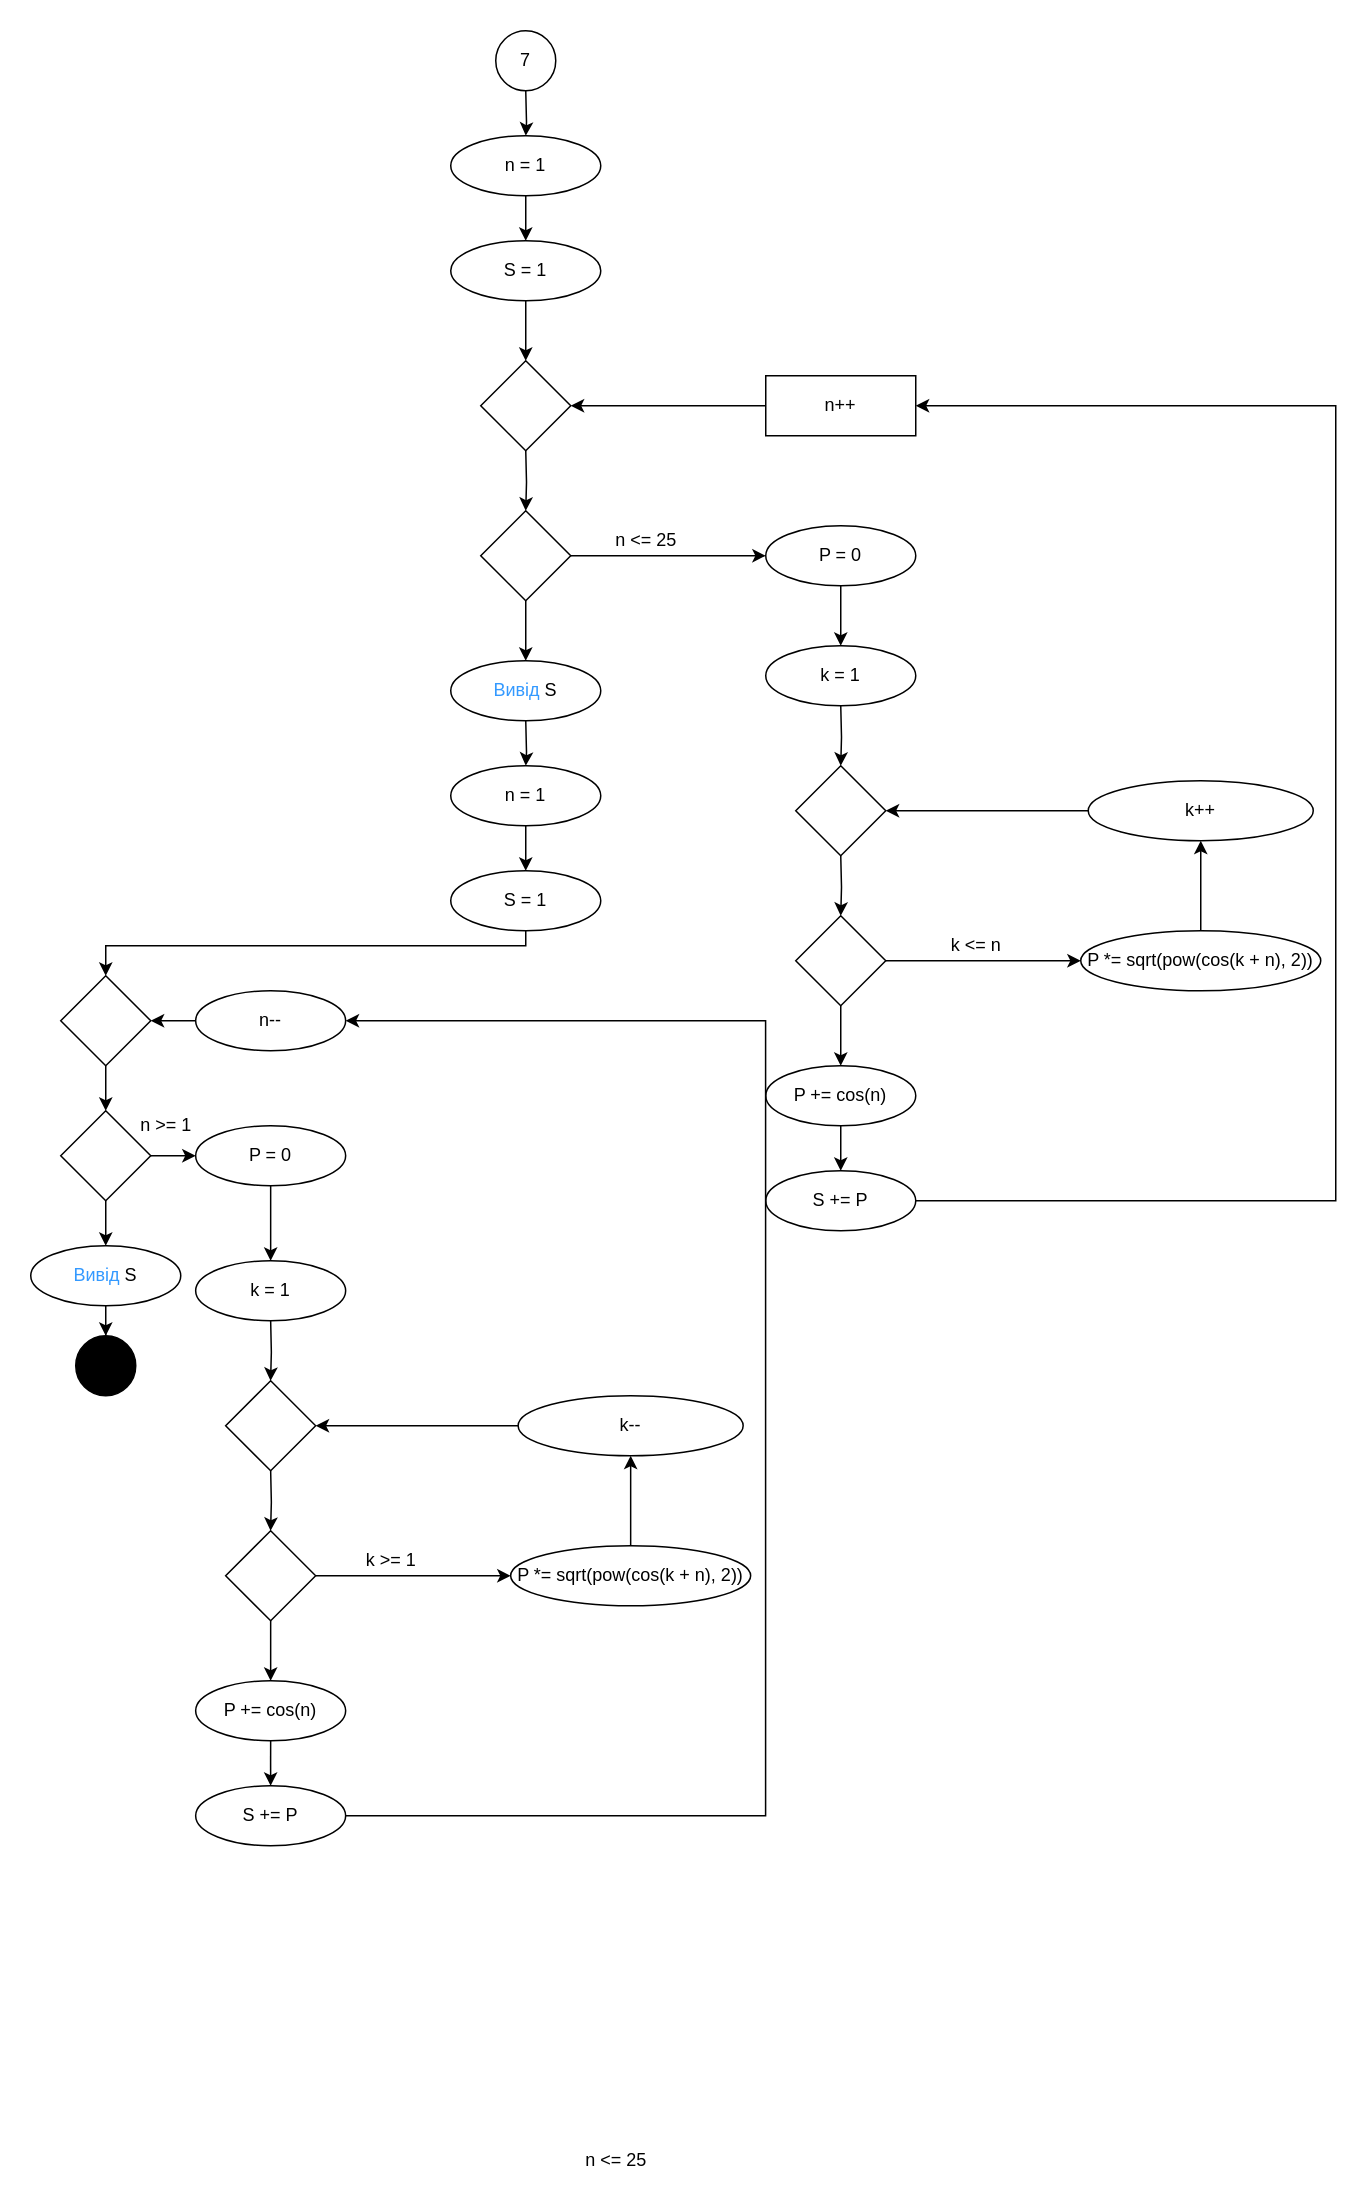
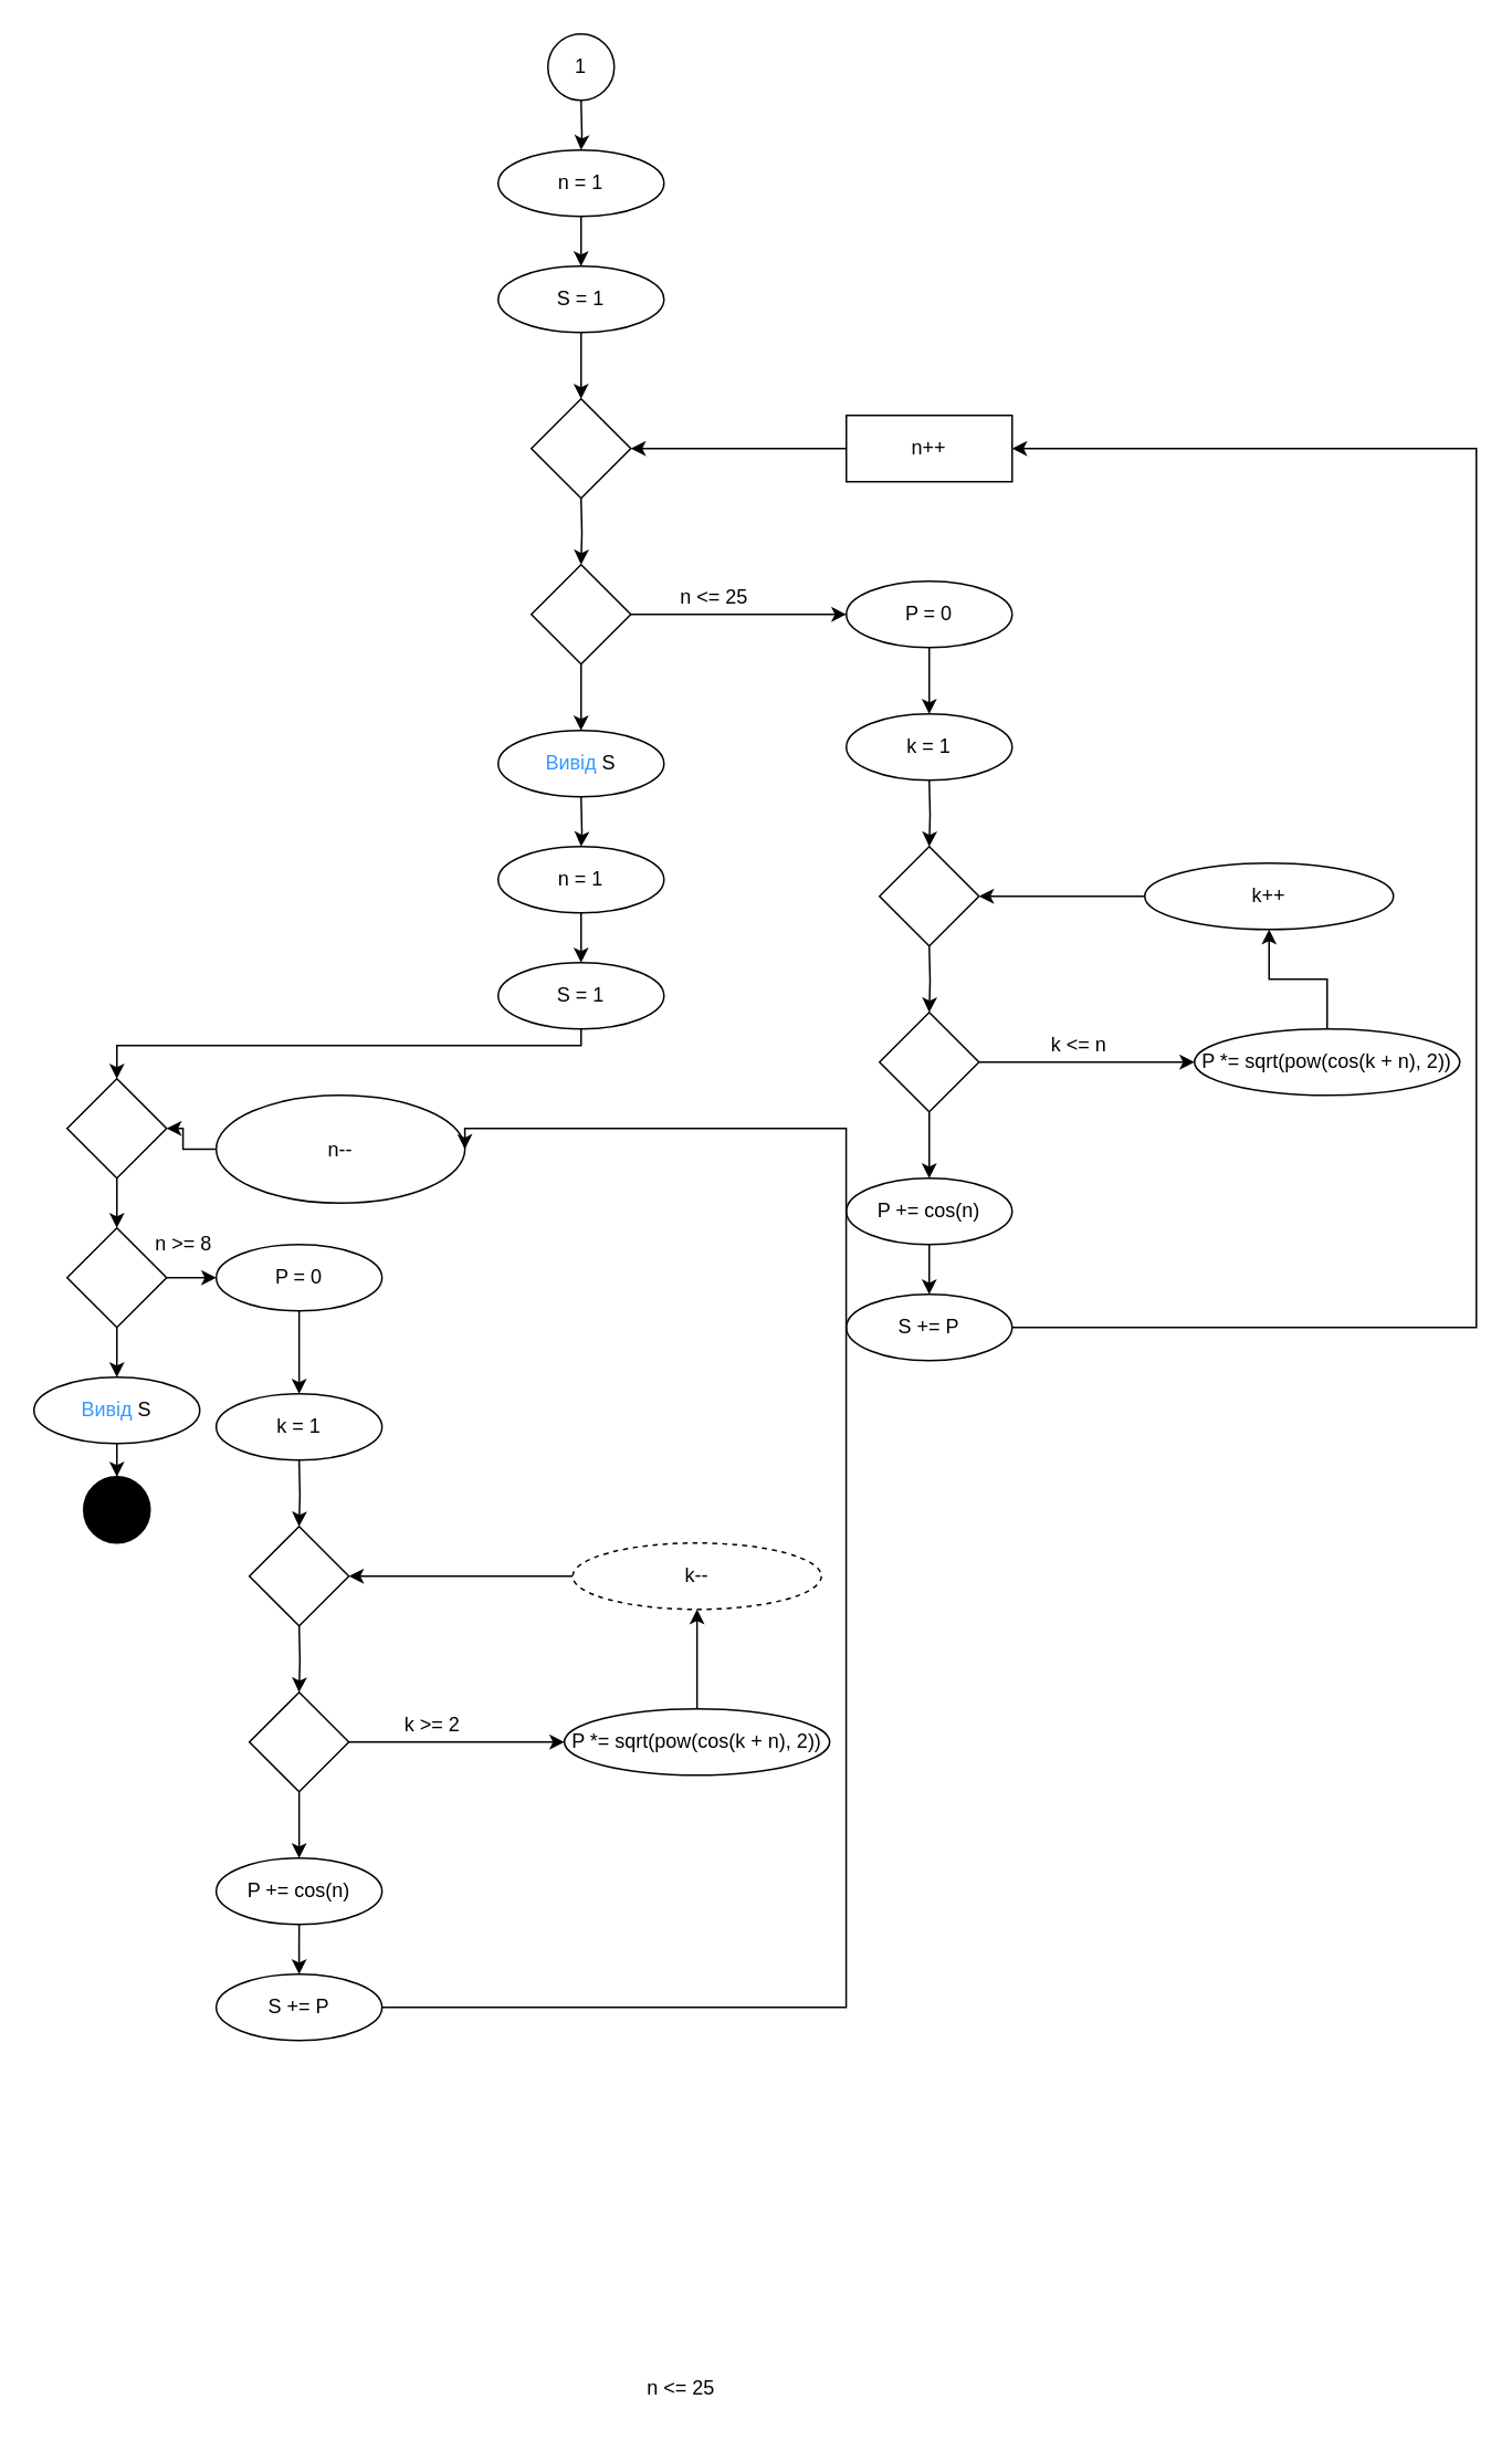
- <mxCell id="40" value="7" style="ellipse;whiteSpace=wrap;html=1;aspect=fixed;fontColor=#000000;fillColor=#FFFFFF;" vertex="1" parent="1"><mxGeometry x="330" y="20" width="40" height="40" as="geometry" /></mxCell>
+ <mxCell id="40" value="1" style="ellipse;whiteSpace=wrap;html=1;aspect=fixed;fontColor=#000000;fillColor=#FFFFFF;" vertex="1" parent="1"><mxGeometry x="330" y="20" width="40" height="40" as="geometry" /></mxCell>
- <mxCell id="28" value="k++" style="ellipse;whiteSpace=wrap;html=1;fillColor=#FFFFFF;" vertex="1" parent="1"><mxGeometry x="725" y="520" width="150" height="40" as="geometry" /></mxCell>
+ <mxCell id="28" value="k++" style="ellipse;whiteSpace=wrap;html=1;fillColor=#FFFFFF;" vertex="1" parent="1"><mxGeometry x="690" y="520" width="150" height="40" as="geometry" /></mxCell>
- <mxCell id="51" value="n--" style="ellipse;whiteSpace=wrap;html=1;fillColor=#FFFFFF;" vertex="1" parent="1"><mxGeometry x="129.94" y="660" width="100" height="40" as="geometry" /></mxCell>
+ <mxCell id="51" value="n--" style="ellipse;whiteSpace=wrap;html=1;fillColor=#FFFFFF;" vertex="1" parent="1"><mxGeometry x="129.94" y="660" width="150" height="65" as="geometry" /></mxCell>
- <mxCell id="68" value="n &amp;gt;= 1" style="text;html=1;align=center;verticalAlign=middle;resizable=0;points=[];autosize=1;strokeColor=none;fillColor=none;fontColor=#000000;" vertex="1" parent="1"><mxGeometry x="85" y="740" width="50" height="20" as="geometry" /></mxCell>
+ <mxCell id="68" value="n &amp;gt;= 8" style="text;html=1;align=center;verticalAlign=middle;resizable=0;points=[];autosize=1;strokeColor=none;fillColor=none;fontColor=#000000;" vertex="1" parent="1"><mxGeometry x="85" y="740" width="50" height="20" as="geometry" /></mxCell>
- <mxCell id="63" value="k--" style="ellipse;whiteSpace=wrap;html=1;fillColor=#FFFFFF;" vertex="1" parent="1"><mxGeometry x="344.94" y="930" width="150" height="40" as="geometry" /></mxCell>
+ <mxCell id="63" value="k--" style="ellipse;whiteSpace=wrap;html=1;fillColor=#FFFFFF;dashed=1;" vertex="1" parent="1"><mxGeometry x="344.94" y="930" width="150" height="40" as="geometry" /></mxCell>
- <mxCell id="60" value="k &amp;gt;= 1" style="text;html=1;align=center;verticalAlign=middle;resizable=0;points=[];autosize=1;strokeColor=none;fillColor=none;" vertex="1" parent="1"><mxGeometry x="234.94" y="1030" width="50" height="20" as="geometry" /></mxCell>
+ <mxCell id="60" value="k &amp;gt;= 2" style="text;html=1;align=center;verticalAlign=middle;resizable=0;points=[];autosize=1;strokeColor=none;fillColor=none;" vertex="1" parent="1"><mxGeometry x="234.94" y="1030" width="50" height="20" as="geometry" /></mxCell>
